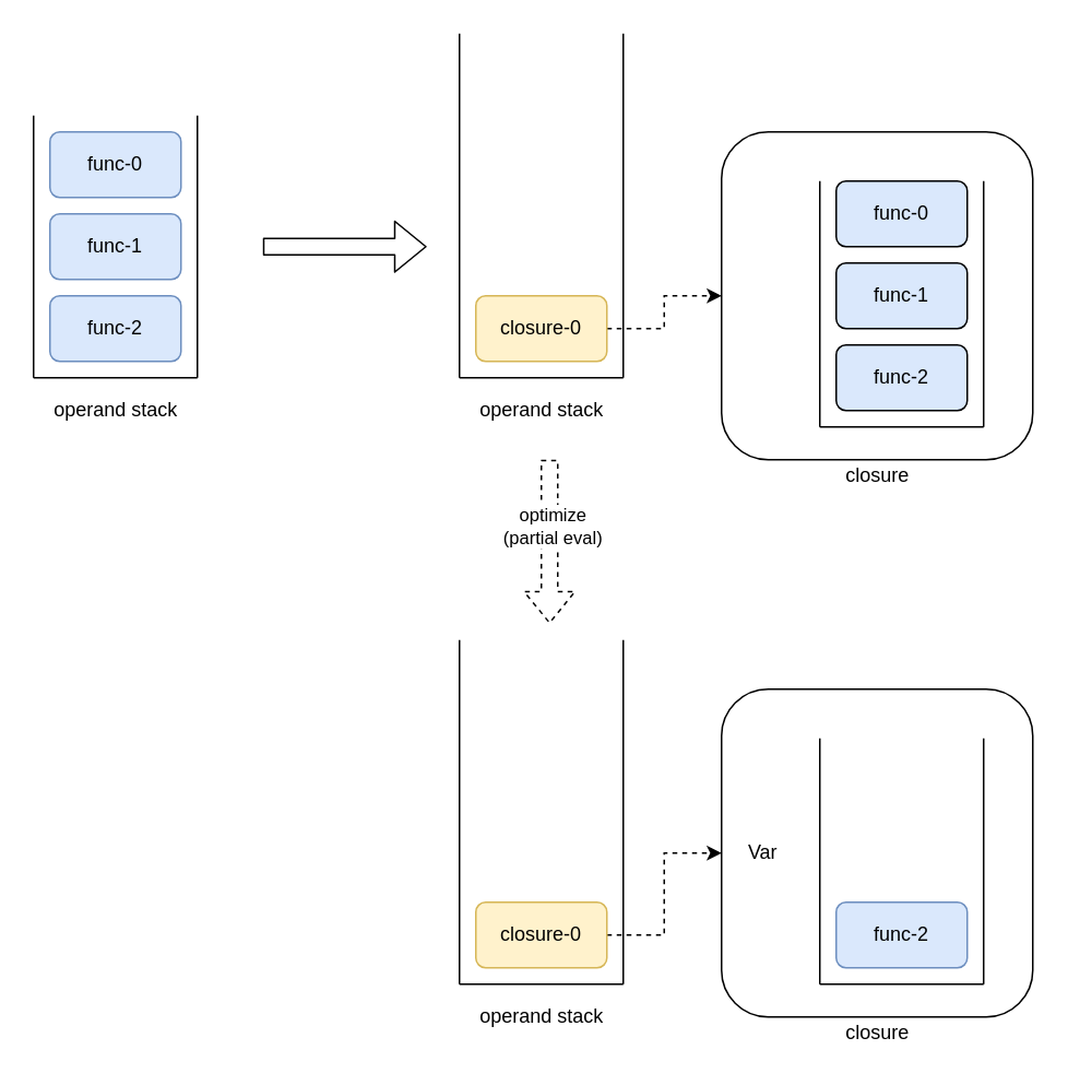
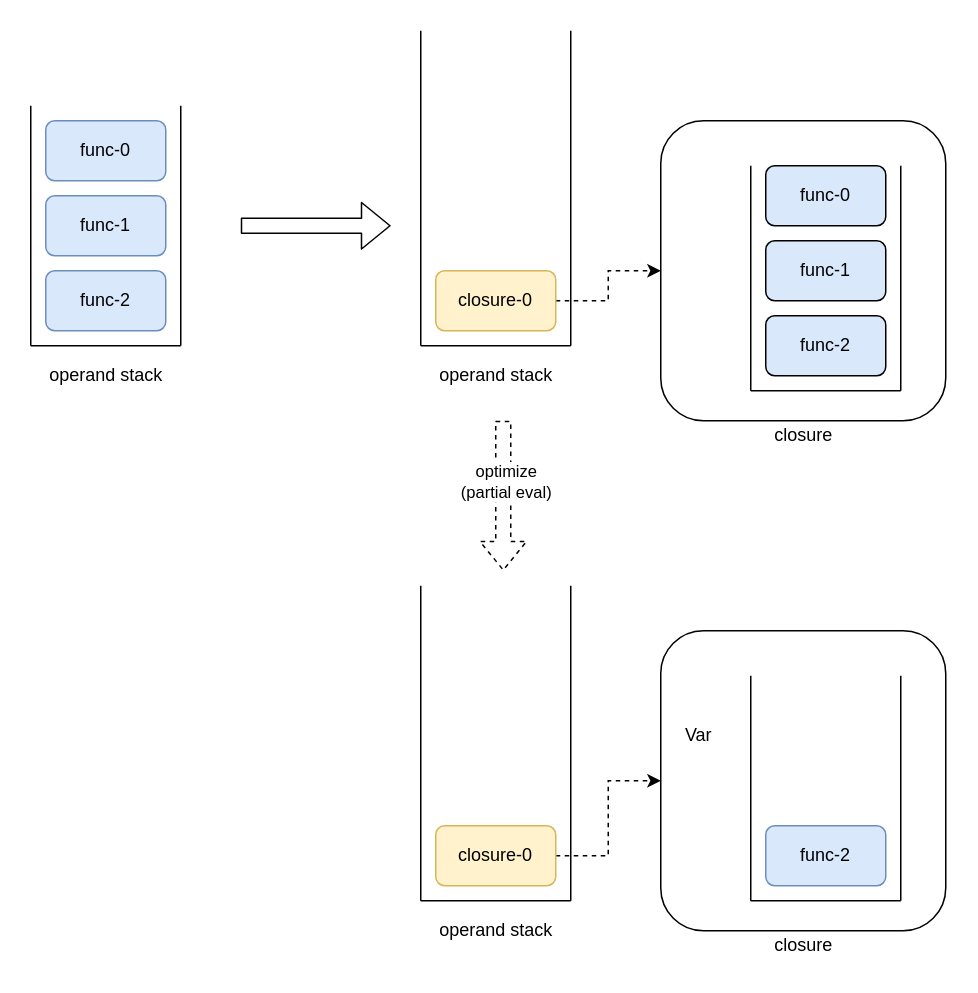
- <mxCell id="38" value="Var" style="text;html=1;align=center;verticalAlign=middle;resizable=0;points=[];autosize=1;strokeColor=none;" vertex="1" parent="1"><mxGeometry x="450" y="510" width="30" height="20" as="geometry" /></mxCell>
+ <mxCell id="38" value="Var" style="text;html=1;align=center;verticalAlign=middle;resizable=0;points=[];autosize=1;strokeColor=none;" vertex="1" parent="1"><mxGeometry x="450" y="480" width="30" height="20" as="geometry" /></mxCell>
